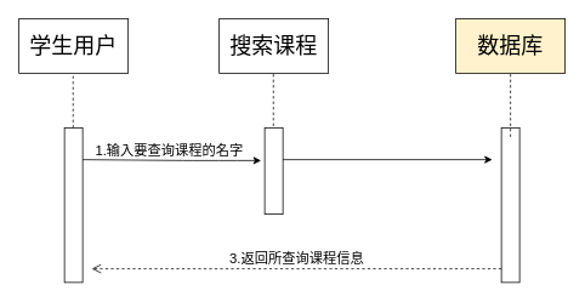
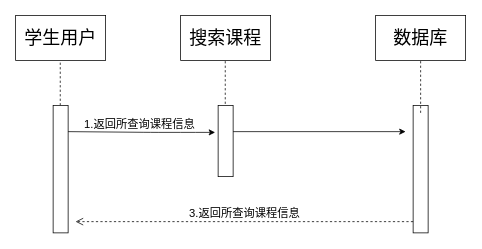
- <mxCell id="10" value="&lt;font style=&quot;font-size: 24px&quot;&gt;数据库&lt;/font&gt;" style="whiteSpace=wrap;html=1;fillColor=#fff2cc;" vertex="1" parent="1"><mxGeometry x="500" y="20" width="120" height="60" as="geometry" /></mxCell>
+ <mxCell id="10" value="&lt;font style=&quot;font-size: 24px&quot;&gt;数据库&lt;/font&gt;" style="whiteSpace=wrap;html=1;" vertex="1" parent="1"><mxGeometry x="500" y="20" width="120" height="60" as="geometry" /></mxCell>
- <mxCell id="9" value="&lt;font style=&quot;font-size: 15px&quot;&gt;1.输入要查询课程的名字&lt;/font&gt;" style="text;html=1;resizable=0;autosize=1;align=center;verticalAlign=middle;points=[];fillColor=none;strokeColor=none;rounded=0;" vertex="1" parent="1"><mxGeometry x="95" y="155" width="180" height="20" as="geometry" /></mxCell>
+ <mxCell id="9" value="&lt;font style=&quot;font-size: 15px&quot;&gt;1.返回所查询课程信息&lt;/font&gt;" style="text;html=1;resizable=0;autosize=1;align=center;verticalAlign=middle;points=[];fillColor=none;strokeColor=none;rounded=0;" vertex="1" parent="1"><mxGeometry x="95" y="155" width="180" height="20" as="geometry" /></mxCell>
